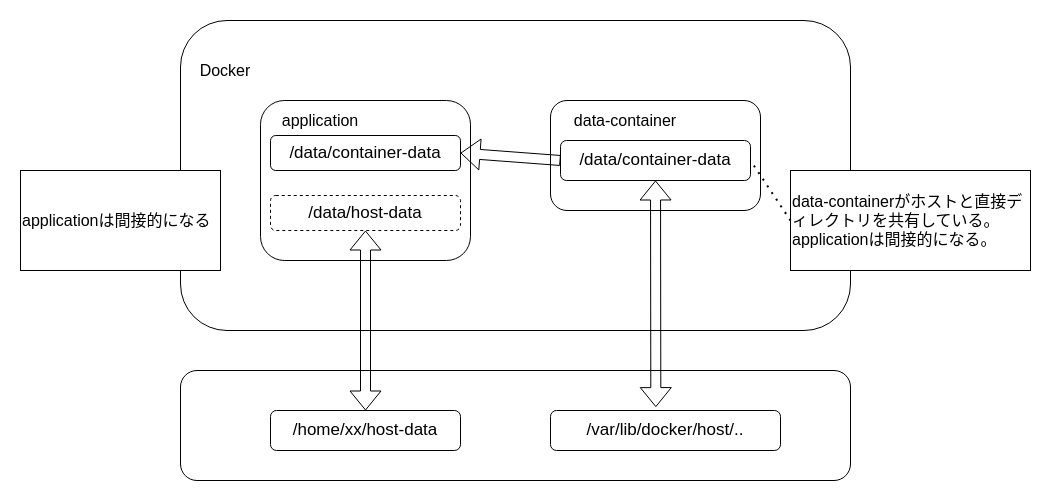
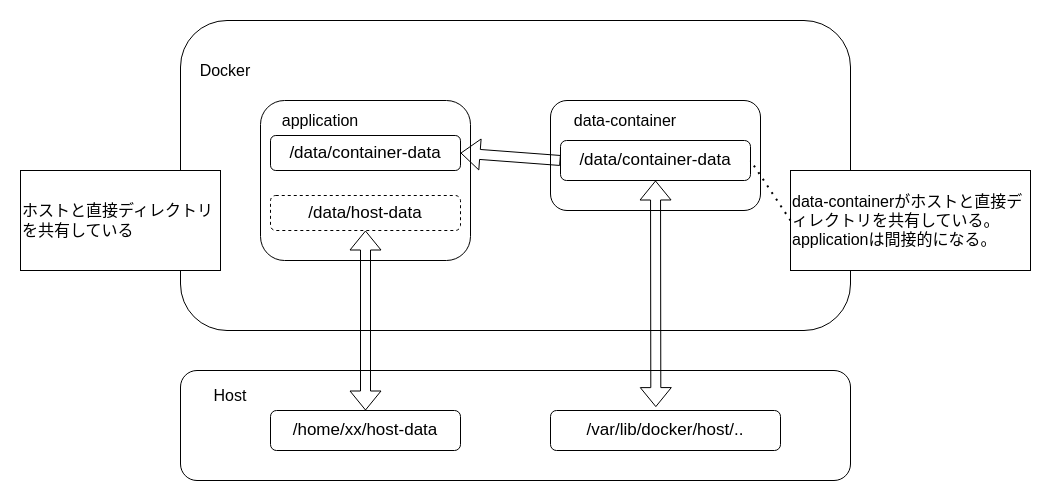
- <mxCell id="18" value="applicationは間接的になる" style="rounded=0;whiteSpace=wrap;html=1;fontSize=16;align=left;" vertex="1" parent="1"><mxGeometry x="20" y="170" width="200" height="100" as="geometry" /></mxCell>
+ <mxCell id="18" value="ホストと直接ディレクトリを共有している" style="rounded=0;whiteSpace=wrap;html=1;fontSize=16;align=left;" vertex="1" parent="1"><mxGeometry x="20" y="170" width="200" height="100" as="geometry" /></mxCell>
+ <mxCell id="17" value="Host" style="text;html=1;strokeColor=none;fillColor=none;align=center;verticalAlign=middle;whiteSpace=wrap;rounded=0;fontSize=16;" vertex="1" parent="1"><mxGeometry x="200" y="380" width="60" height="30" as="geometry" /></mxCell>
